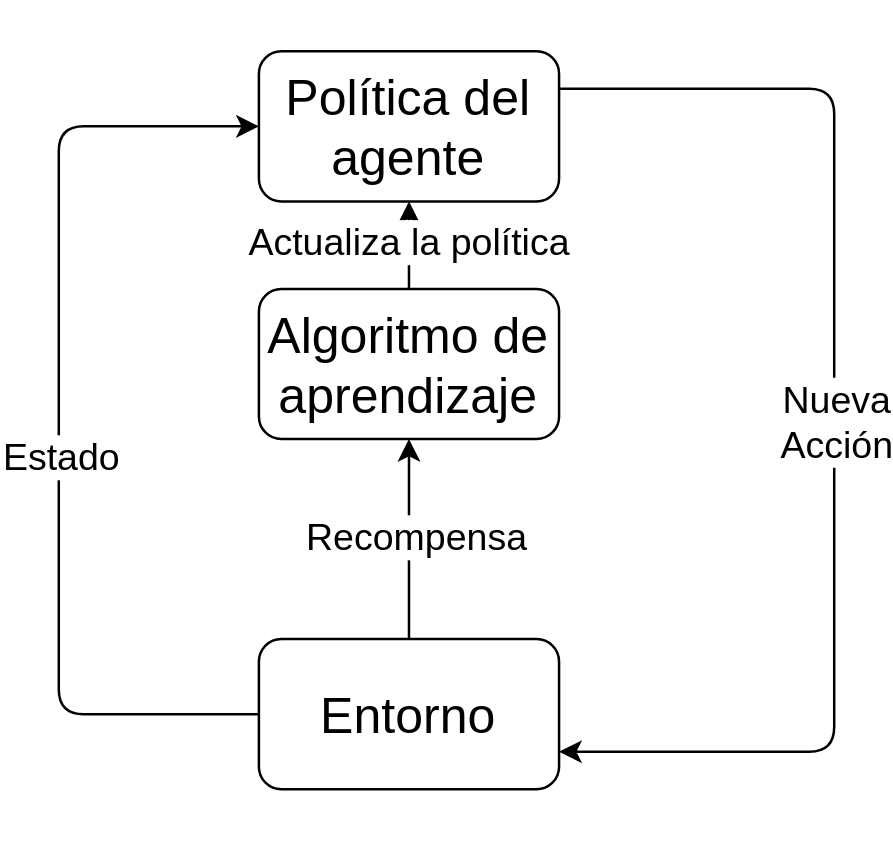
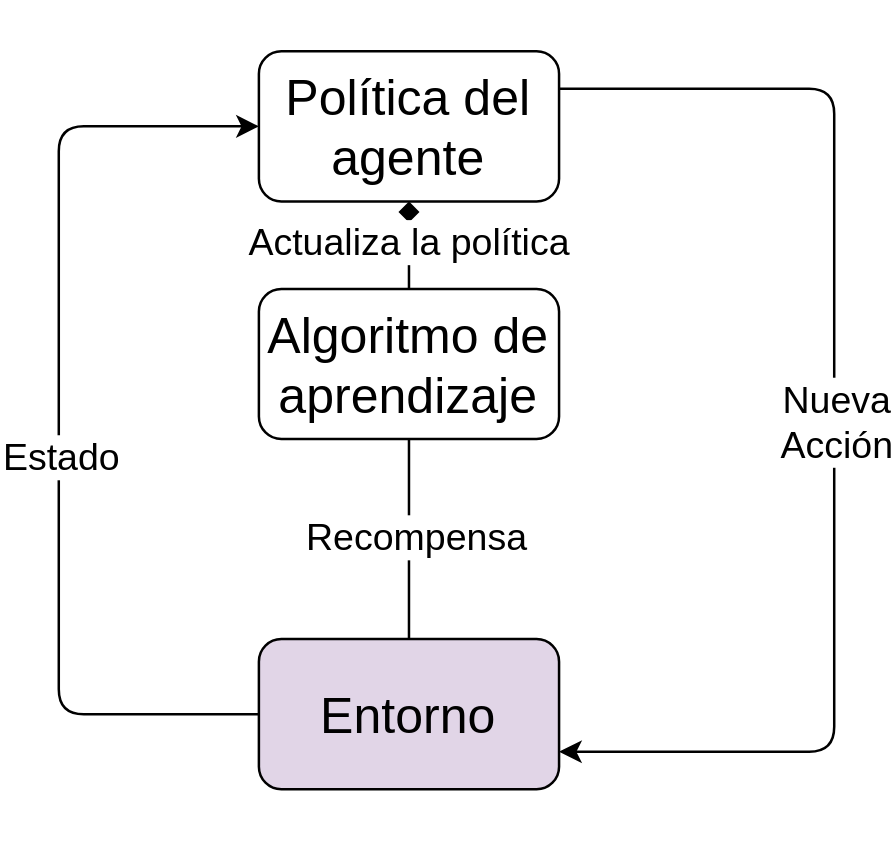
- <mxCell id="8" style="edgeStyle=none;html=1;entryX=0.5;entryY=1;entryDx=0;entryDy=0;" edge="1" parent="1" source="10" target="2"><mxGeometry relative="1" as="geometry"><mxPoint x="170" y="75" as="targetPoint" /></mxGeometry></mxCell>
+ <mxCell id="8" style="edgeStyle=none;html=1;entryX=0.5;entryY=1;entryDx=0;entryDy=0;endArrow=diamond;" edge="1" parent="1" source="10" target="2"><mxGeometry relative="1" as="geometry"><mxPoint x="170" y="75" as="targetPoint" /></mxGeometry></mxCell>
- <mxCell id="3" style="edgeStyle=none;html=1;entryX=0.5;entryY=1;entryDx=0;entryDy=0;" edge="1" parent="1" source="5" target="10"><mxGeometry relative="1" as="geometry" /></mxCell>
+ <mxCell id="3" style="edgeStyle=none;html=1;entryX=0.5;entryY=1;entryDx=0;entryDy=0;endArrow=none;" edge="1" parent="1" source="5" target="10"><mxGeometry relative="1" as="geometry" /></mxCell>
- <mxCell id="5" value="Entorno" style="rounded=1;whiteSpace=wrap;html=1;fontSize=20;" vertex="1" parent="1"><mxGeometry x="100" y="255" width="120" height="60" as="geometry" /></mxCell>
+ <mxCell id="5" value="Entorno" style="rounded=1;whiteSpace=wrap;html=1;fontSize=20;fillColor=#e1d5e7;" vertex="1" parent="1"><mxGeometry x="100" y="255" width="120" height="60" as="geometry" /></mxCell>
